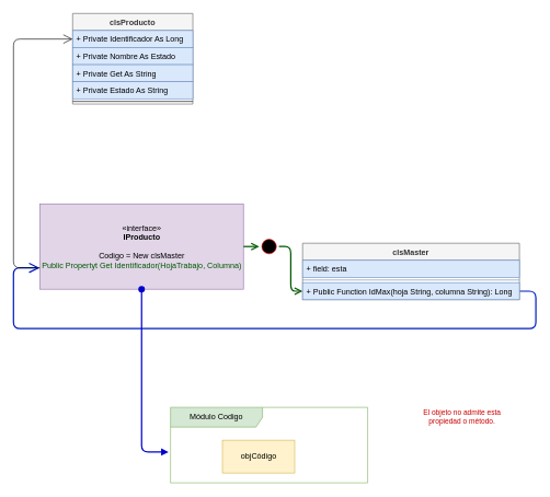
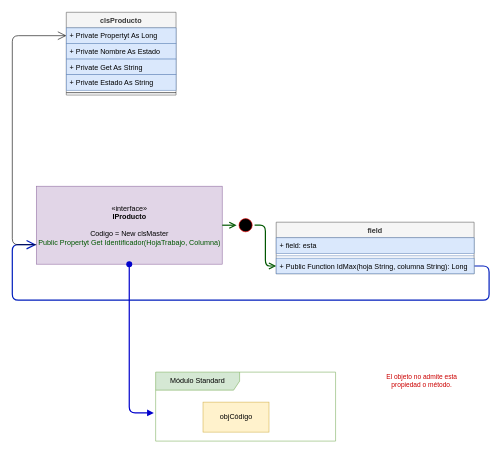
- <mxCell id="12" value="+ Private Identificador As Long" style="text;strokeColor=#6c8ebf;fillColor=#dae8fc;align=left;verticalAlign=top;spacingLeft=4;spacingRight=4;overflow=hidden;rotatable=0;points=[[0,0.5],[1,0.5]];portConstraint=eastwest;" vertex="1" parent="11"><mxGeometry y="26" width="183" height="26" as="geometry" /></mxCell>
+ <mxCell id="12" value="+ Private Propertyt As Long" style="text;strokeColor=#6c8ebf;fillColor=#dae8fc;align=left;verticalAlign=top;spacingLeft=4;spacingRight=4;overflow=hidden;rotatable=0;points=[[0,0.5],[1,0.5]];portConstraint=eastwest;" vertex="1" parent="11"><mxGeometry y="26" width="183" height="26" as="geometry" /></mxCell>
- <mxCell id="7" value="clsMaster" style="swimlane;fontStyle=1;align=center;verticalAlign=top;childLayout=stackLayout;horizontal=1;startSize=26;horizontalStack=0;resizeParent=1;resizeParentMax=0;resizeLast=0;collapsible=1;marginBottom=0;fillColor=#f5f5f5;strokeColor=#666666;fontColor=#333333;" vertex="1" parent="1"><mxGeometry x="460" y="370" width="330" height="86" as="geometry" /></mxCell>
+ <mxCell id="7" value="field" style="swimlane;fontStyle=1;align=center;verticalAlign=top;childLayout=stackLayout;horizontal=1;startSize=26;horizontalStack=0;resizeParent=1;resizeParentMax=0;resizeLast=0;collapsible=1;marginBottom=0;fillColor=#f5f5f5;strokeColor=#666666;fontColor=#333333;" vertex="1" parent="1"><mxGeometry x="460" y="370" width="330" height="86" as="geometry" /></mxCell>
- <mxCell id="19" value="Módulo Codigo" style="shape=umlFrame;whiteSpace=wrap;html=1;strokeColor=#82b366;fillColor=#d5e8d4;width=140;height=30;" vertex="1" parent="1"><mxGeometry x="259" y="620" width="300" height="115" as="geometry" /></mxCell>
+ <mxCell id="19" value="Módulo Standard" style="shape=umlFrame;whiteSpace=wrap;html=1;strokeColor=#82b366;fillColor=#d5e8d4;width=140;height=30;" vertex="1" parent="1"><mxGeometry x="259" y="620" width="300" height="115" as="geometry" /></mxCell>
